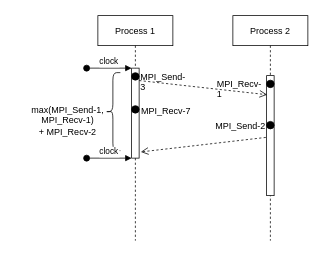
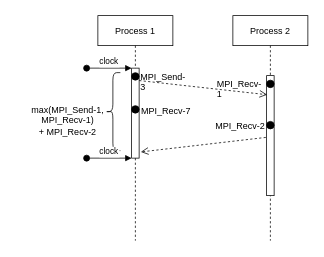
- <mxCell id="18" value="MPI_Send-2" style="text;whiteSpace=wrap;html=1;" parent="1" vertex="1"><mxGeometry x="285" y="154" width="85" height="16" as="geometry" /></mxCell>
+ <mxCell id="18" value="MPI_Recv-2" style="text;whiteSpace=wrap;html=1;" parent="1" vertex="1"><mxGeometry x="285" y="154" width="85" height="16" as="geometry" /></mxCell>
